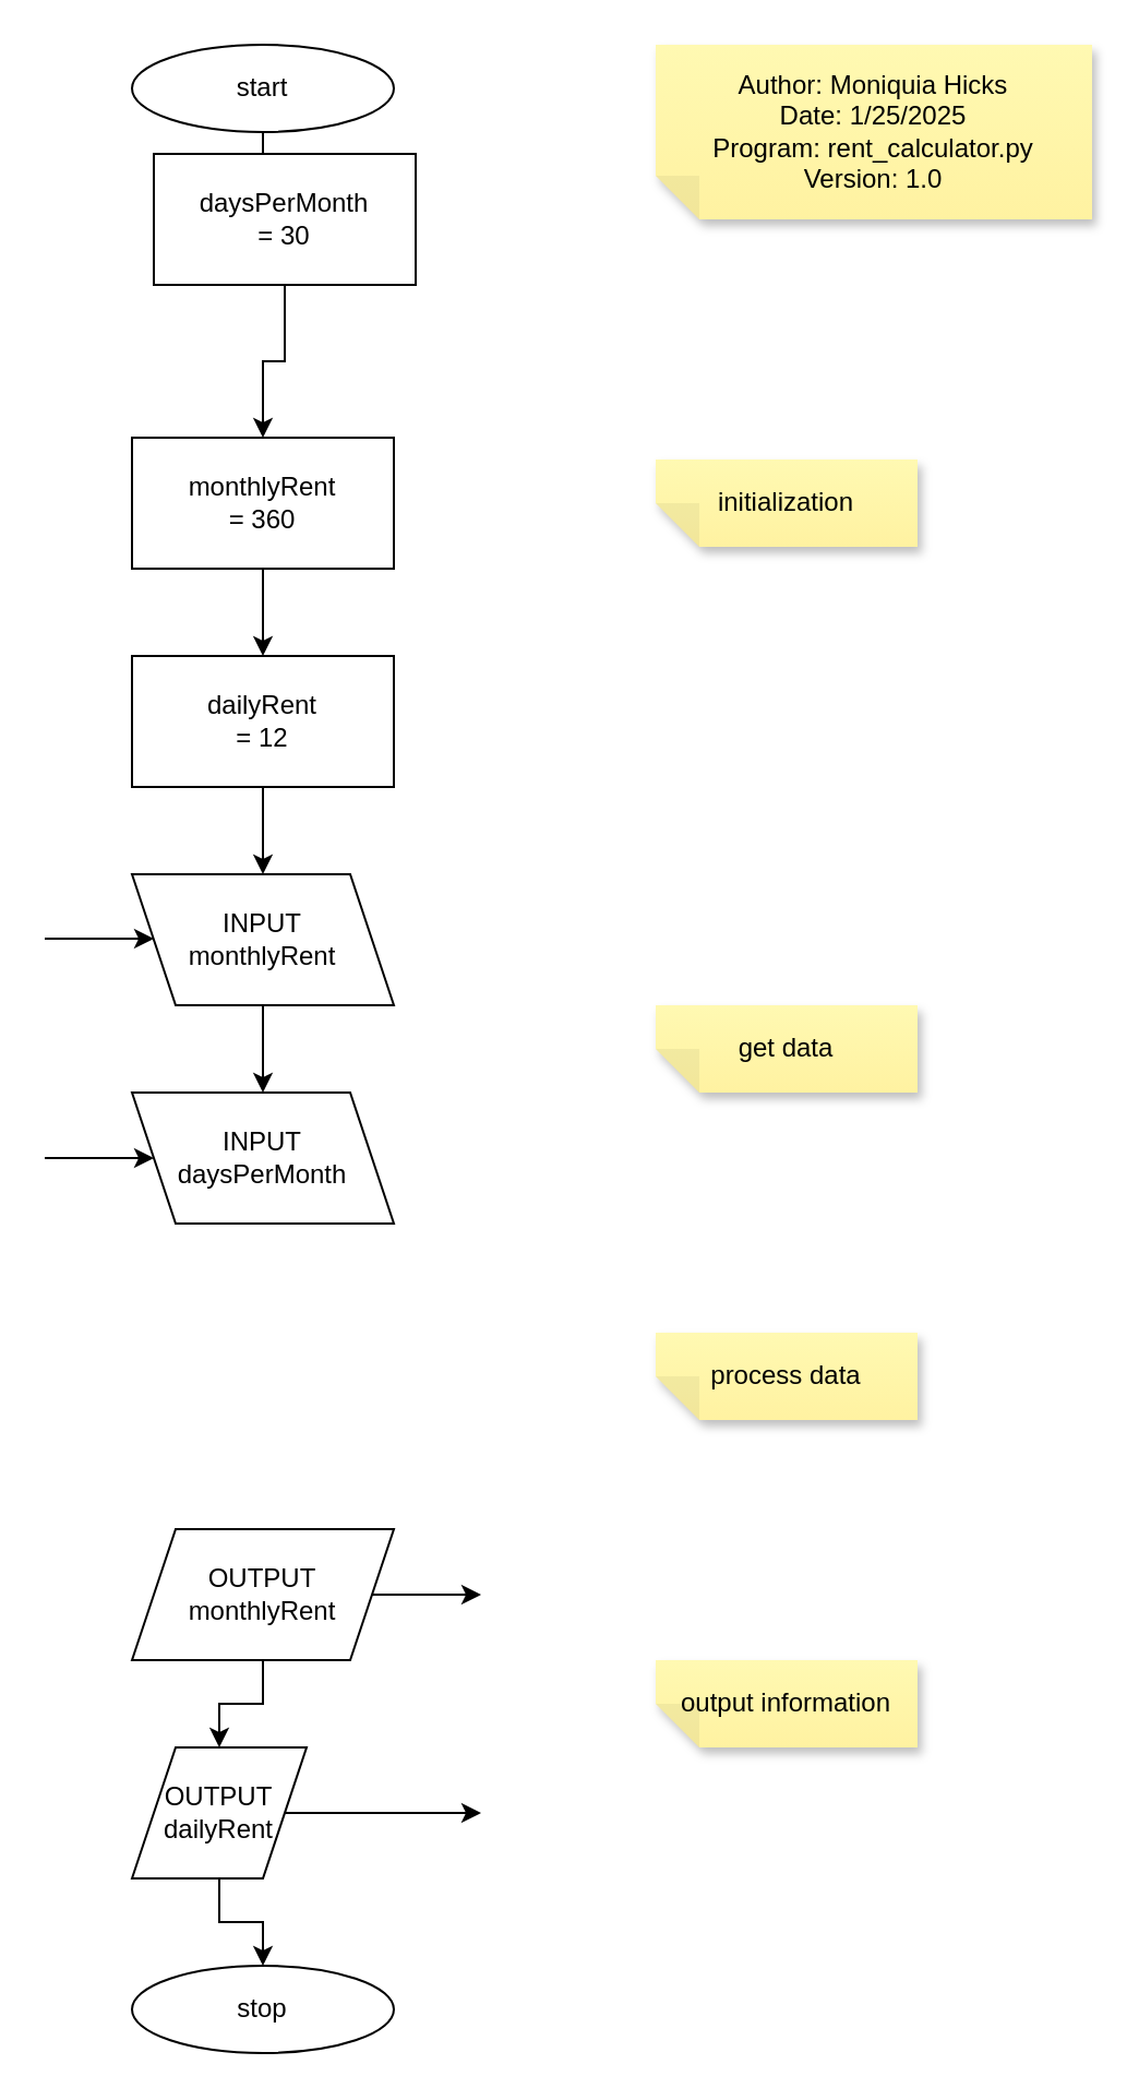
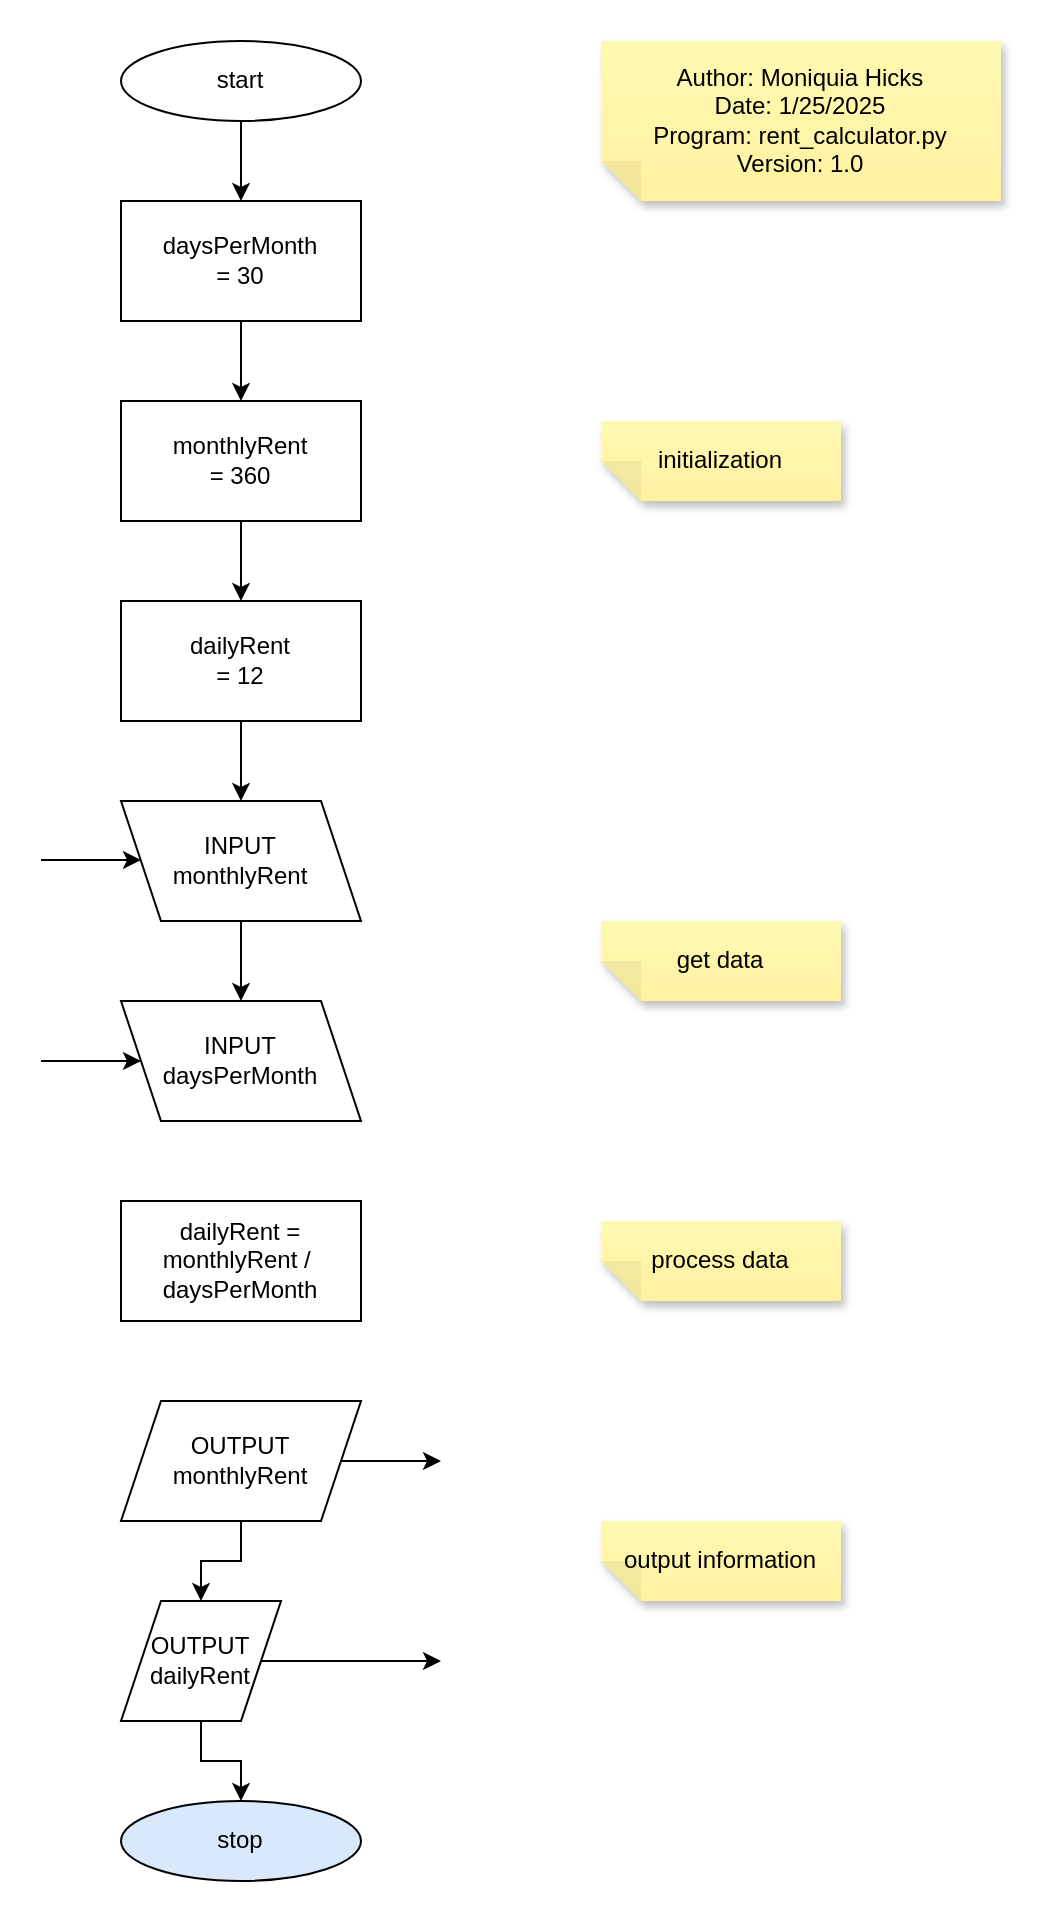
- <mxCell id="6" value="daysPerMonth&lt;div&gt;= 30&lt;/div&gt;" style="whiteSpace=wrap;html=1;" vertex="1" parent="1"><mxGeometry x="70" y="70" width="120" height="60" as="geometry" /></mxCell>
+ <mxCell id="6" value="daysPerMonth&lt;div&gt;= 30&lt;/div&gt;" style="whiteSpace=wrap;html=1;" vertex="1" parent="1"><mxGeometry x="60" y="100" width="120" height="60" as="geometry" /></mxCell>
+ <mxCell id="14" value="dailyRent =&lt;div&gt;monthlyRent /&amp;nbsp;&lt;/div&gt;&lt;div&gt;daysPerMonth&lt;/div&gt;" style="whiteSpace=wrap;html=1;" vertex="1" parent="1"><mxGeometry x="60" y="600" width="120" height="60" as="geometry" /></mxCell>
- <mxCell id="4" value="stop" style="ellipse;whiteSpace=wrap;html=1;" vertex="1" parent="1"><mxGeometry x="60" y="900" width="120" height="40" as="geometry" /></mxCell>
+ <mxCell id="4" value="stop" style="ellipse;whiteSpace=wrap;html=1;fillColor=#dae8fc;" vertex="1" parent="1"><mxGeometry x="60" y="900" width="120" height="40" as="geometry" /></mxCell>
